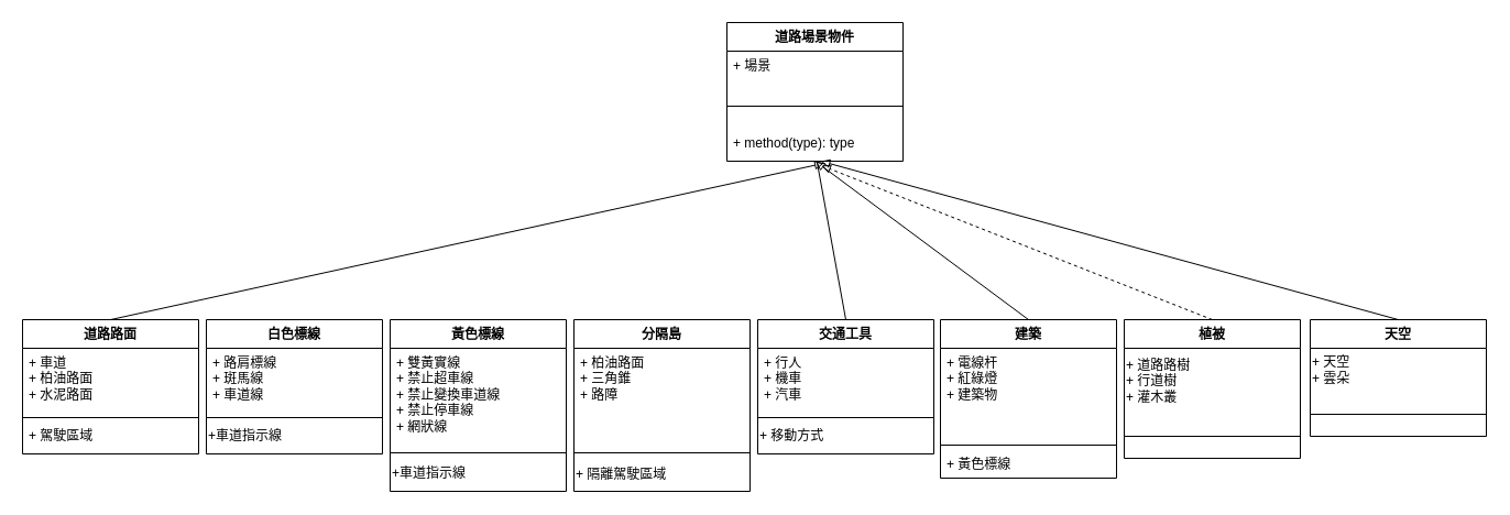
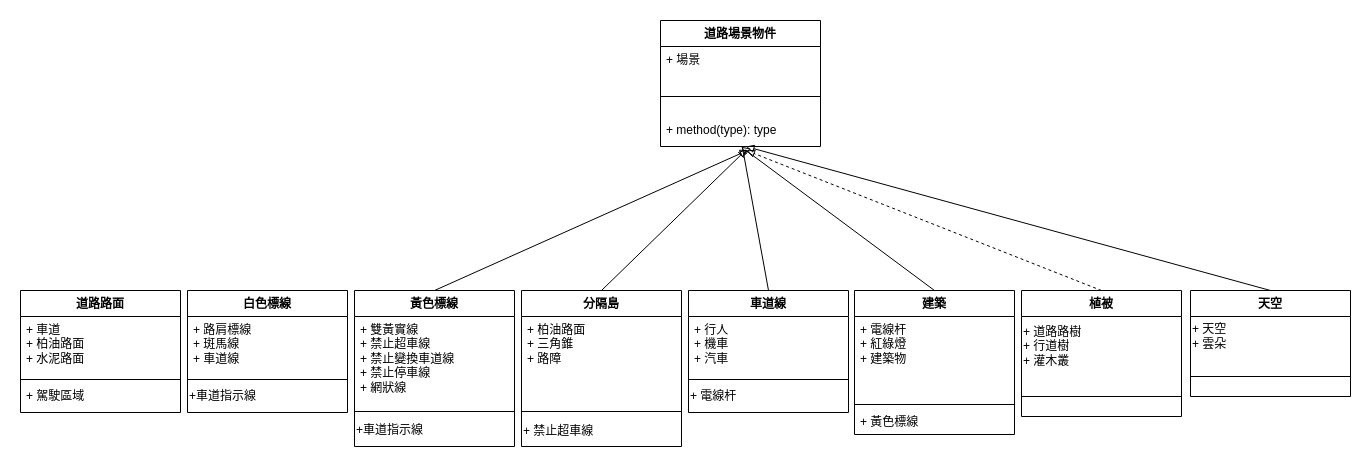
- <mxCell id="10" style="rounded=0;orthogonalLoop=1;jettySize=auto;html=1;exitX=0.5;exitY=0;exitDx=0;exitDy=0;entryX=0.551;entryY=1.062;entryDx=0;entryDy=0;entryPerimeter=0;endArrow=block;endFill=0;" edge="1" parent="1" source="11" target="5"><mxGeometry relative="1" as="geometry"><mxPoint x="190" y="230" as="targetPoint" /></mxGeometry></mxCell>
+ <mxCell id="15" style="rounded=0;orthogonalLoop=1;jettySize=auto;html=1;exitX=0.5;exitY=0;exitDx=0;exitDy=0;endArrow=block;endFill=0;entryX=0.549;entryY=1.119;entryDx=0;entryDy=0;entryPerimeter=0;" edge="1" parent="1" source="16" target="5"><mxGeometry relative="1" as="geometry"><mxPoint x="410" y="160" as="targetPoint" /></mxGeometry></mxCell>
+ <mxCell id="20" style="rounded=0;orthogonalLoop=1;jettySize=auto;html=1;exitX=0.5;exitY=0;exitDx=0;exitDy=0;endArrow=block;endFill=0;entryX=0.539;entryY=1.093;entryDx=0;entryDy=0;entryPerimeter=0;" edge="1" parent="1" source="21" target="5"><mxGeometry relative="1" as="geometry"><mxPoint x="410" y="160" as="targetPoint" /></mxGeometry></mxCell>
- <mxCell id="25" value="交通工具" style="swimlane;fontStyle=1;align=center;verticalAlign=top;childLayout=stackLayout;horizontal=1;startSize=26;horizontalStack=0;resizeParent=1;resizeParentMax=0;resizeLast=0;collapsible=1;marginBottom=0;whiteSpace=wrap;html=1;" parent="1" vertex="1"><mxGeometry x="688" y="290" width="160" height="122" as="geometry" /></mxCell>
+ <mxCell id="25" value="車道線" style="swimlane;fontStyle=1;align=center;verticalAlign=top;childLayout=stackLayout;horizontal=1;startSize=26;horizontalStack=0;resizeParent=1;resizeParentMax=0;resizeLast=0;collapsible=1;marginBottom=0;whiteSpace=wrap;html=1;" parent="1" vertex="1"><mxGeometry x="688" y="290" width="160" height="122" as="geometry" /></mxCell>
- <mxCell id="28" value="+ 移動方式" style="text;html=1;align=left;verticalAlign=top;resizable=0;points=[];autosize=1;strokeColor=none;fillColor=none;" vertex="1" parent="25"><mxGeometry y="92" width="160" height="30" as="geometry" /></mxCell>
+ <mxCell id="28" value="+ 電線杆" style="text;html=1;align=left;verticalAlign=top;resizable=0;points=[];autosize=1;strokeColor=none;fillColor=none;" vertex="1" parent="25"><mxGeometry y="92" width="160" height="30" as="geometry" /></mxCell>
- <mxCell id="24" value="+ 隔離駕駛區域" style="text;html=1;align=left;verticalAlign=middle;resizable=0;points=[];autosize=1;strokeColor=none;fillColor=none;" vertex="1" parent="21"><mxGeometry y="126" width="160" height="30" as="geometry" /></mxCell>
+ <mxCell id="24" value="+ 禁止超車線" style="text;html=1;align=left;verticalAlign=middle;resizable=0;points=[];autosize=1;strokeColor=none;fillColor=none;" vertex="1" parent="21"><mxGeometry y="126" width="160" height="30" as="geometry" /></mxCell>
